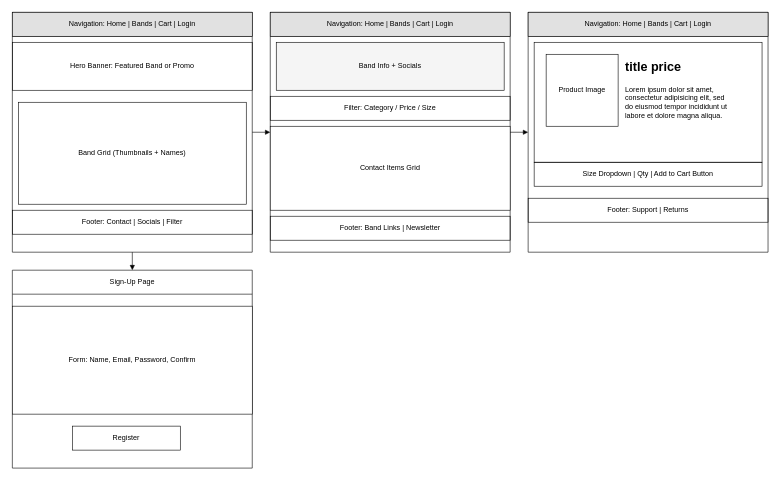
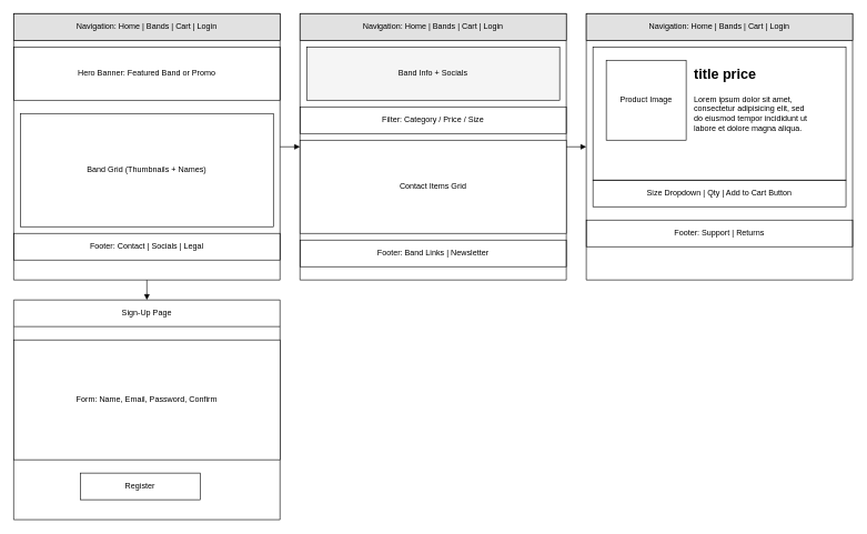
- <mxCell id="5" value="Footer: Contact | Socials | Filter" style="shape=rectangle;whiteSpace=wrap;fillColor=none;" vertex="1" parent="2"><mxGeometry y="330" width="400" height="40" as="geometry" /></mxCell>
+ <mxCell id="5" value="Footer: Contact | Socials | Legal" style="shape=rectangle;whiteSpace=wrap;fillColor=none;" vertex="1" parent="2"><mxGeometry y="330" width="400" height="40" as="geometry" /></mxCell>
